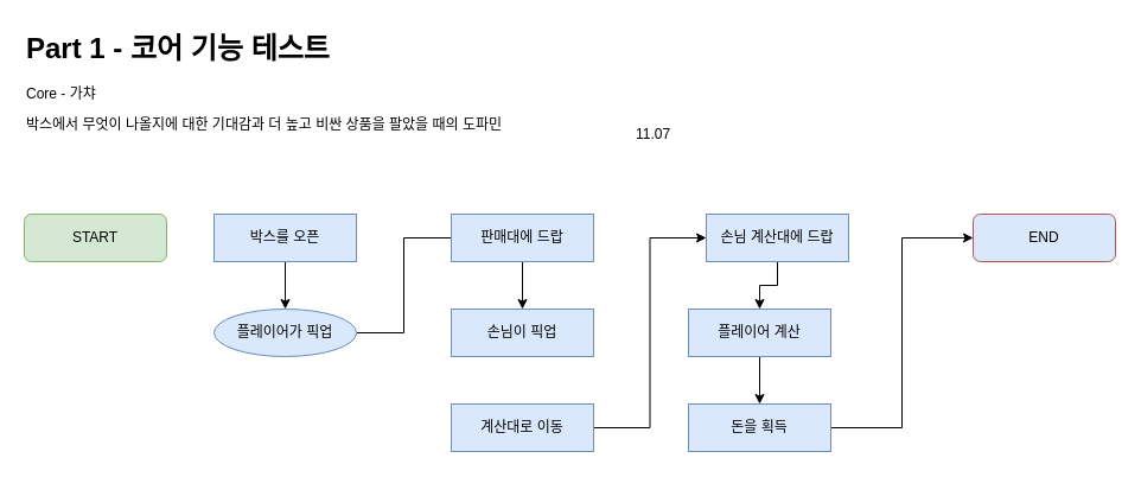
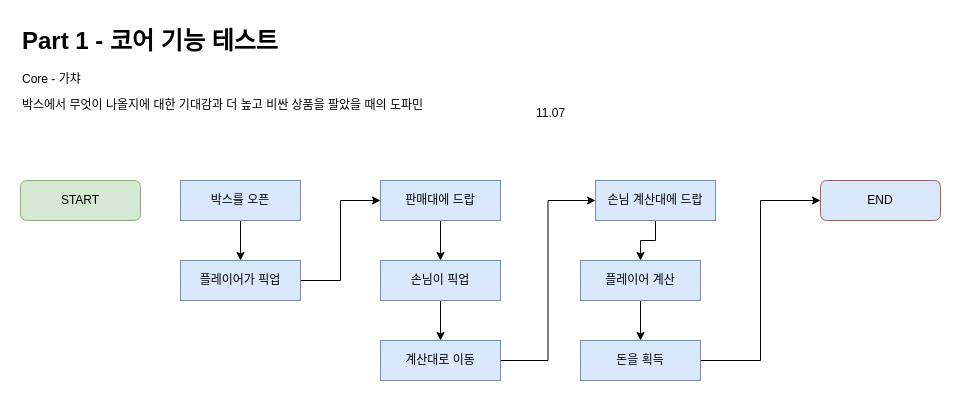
- <mxCell id="6" style="edgeStyle=orthogonalEdgeStyle;rounded=0;orthogonalLoop=1;jettySize=auto;html=1;entryX=0;entryY=0.5;entryDx=0;entryDy=0;endArrow=none;" parent="1" source="7" target="9" edge="1"><mxGeometry relative="1" as="geometry" /></mxCell>
+ <mxCell id="6" style="edgeStyle=orthogonalEdgeStyle;rounded=0;orthogonalLoop=1;jettySize=auto;html=1;entryX=0;entryY=0.5;entryDx=0;entryDy=0;" parent="1" source="7" target="9" edge="1"><mxGeometry relative="1" as="geometry" /></mxCell>
- <mxCell id="7" value="플레이어가 픽업" style="ellipse;whiteSpace=wrap;html=1;fillColor=#dae8fc;strokeColor=#6c8ebf;" parent="1" vertex="1"><mxGeometry x="180" y="260" width="120" height="40" as="geometry" /></mxCell>
+ <mxCell id="7" value="플레이어가 픽업" style="rounded=0;whiteSpace=wrap;html=1;fillColor=#dae8fc;strokeColor=#6c8ebf;" parent="1" vertex="1"><mxGeometry x="180" y="260" width="120" height="40" as="geometry" /></mxCell>
+ <mxCell id="10" style="edgeStyle=orthogonalEdgeStyle;rounded=0;orthogonalLoop=1;jettySize=auto;html=1;entryX=0.5;entryY=0;entryDx=0;entryDy=0;" parent="1" source="11" target="13" edge="1"><mxGeometry relative="1" as="geometry" /></mxCell>
